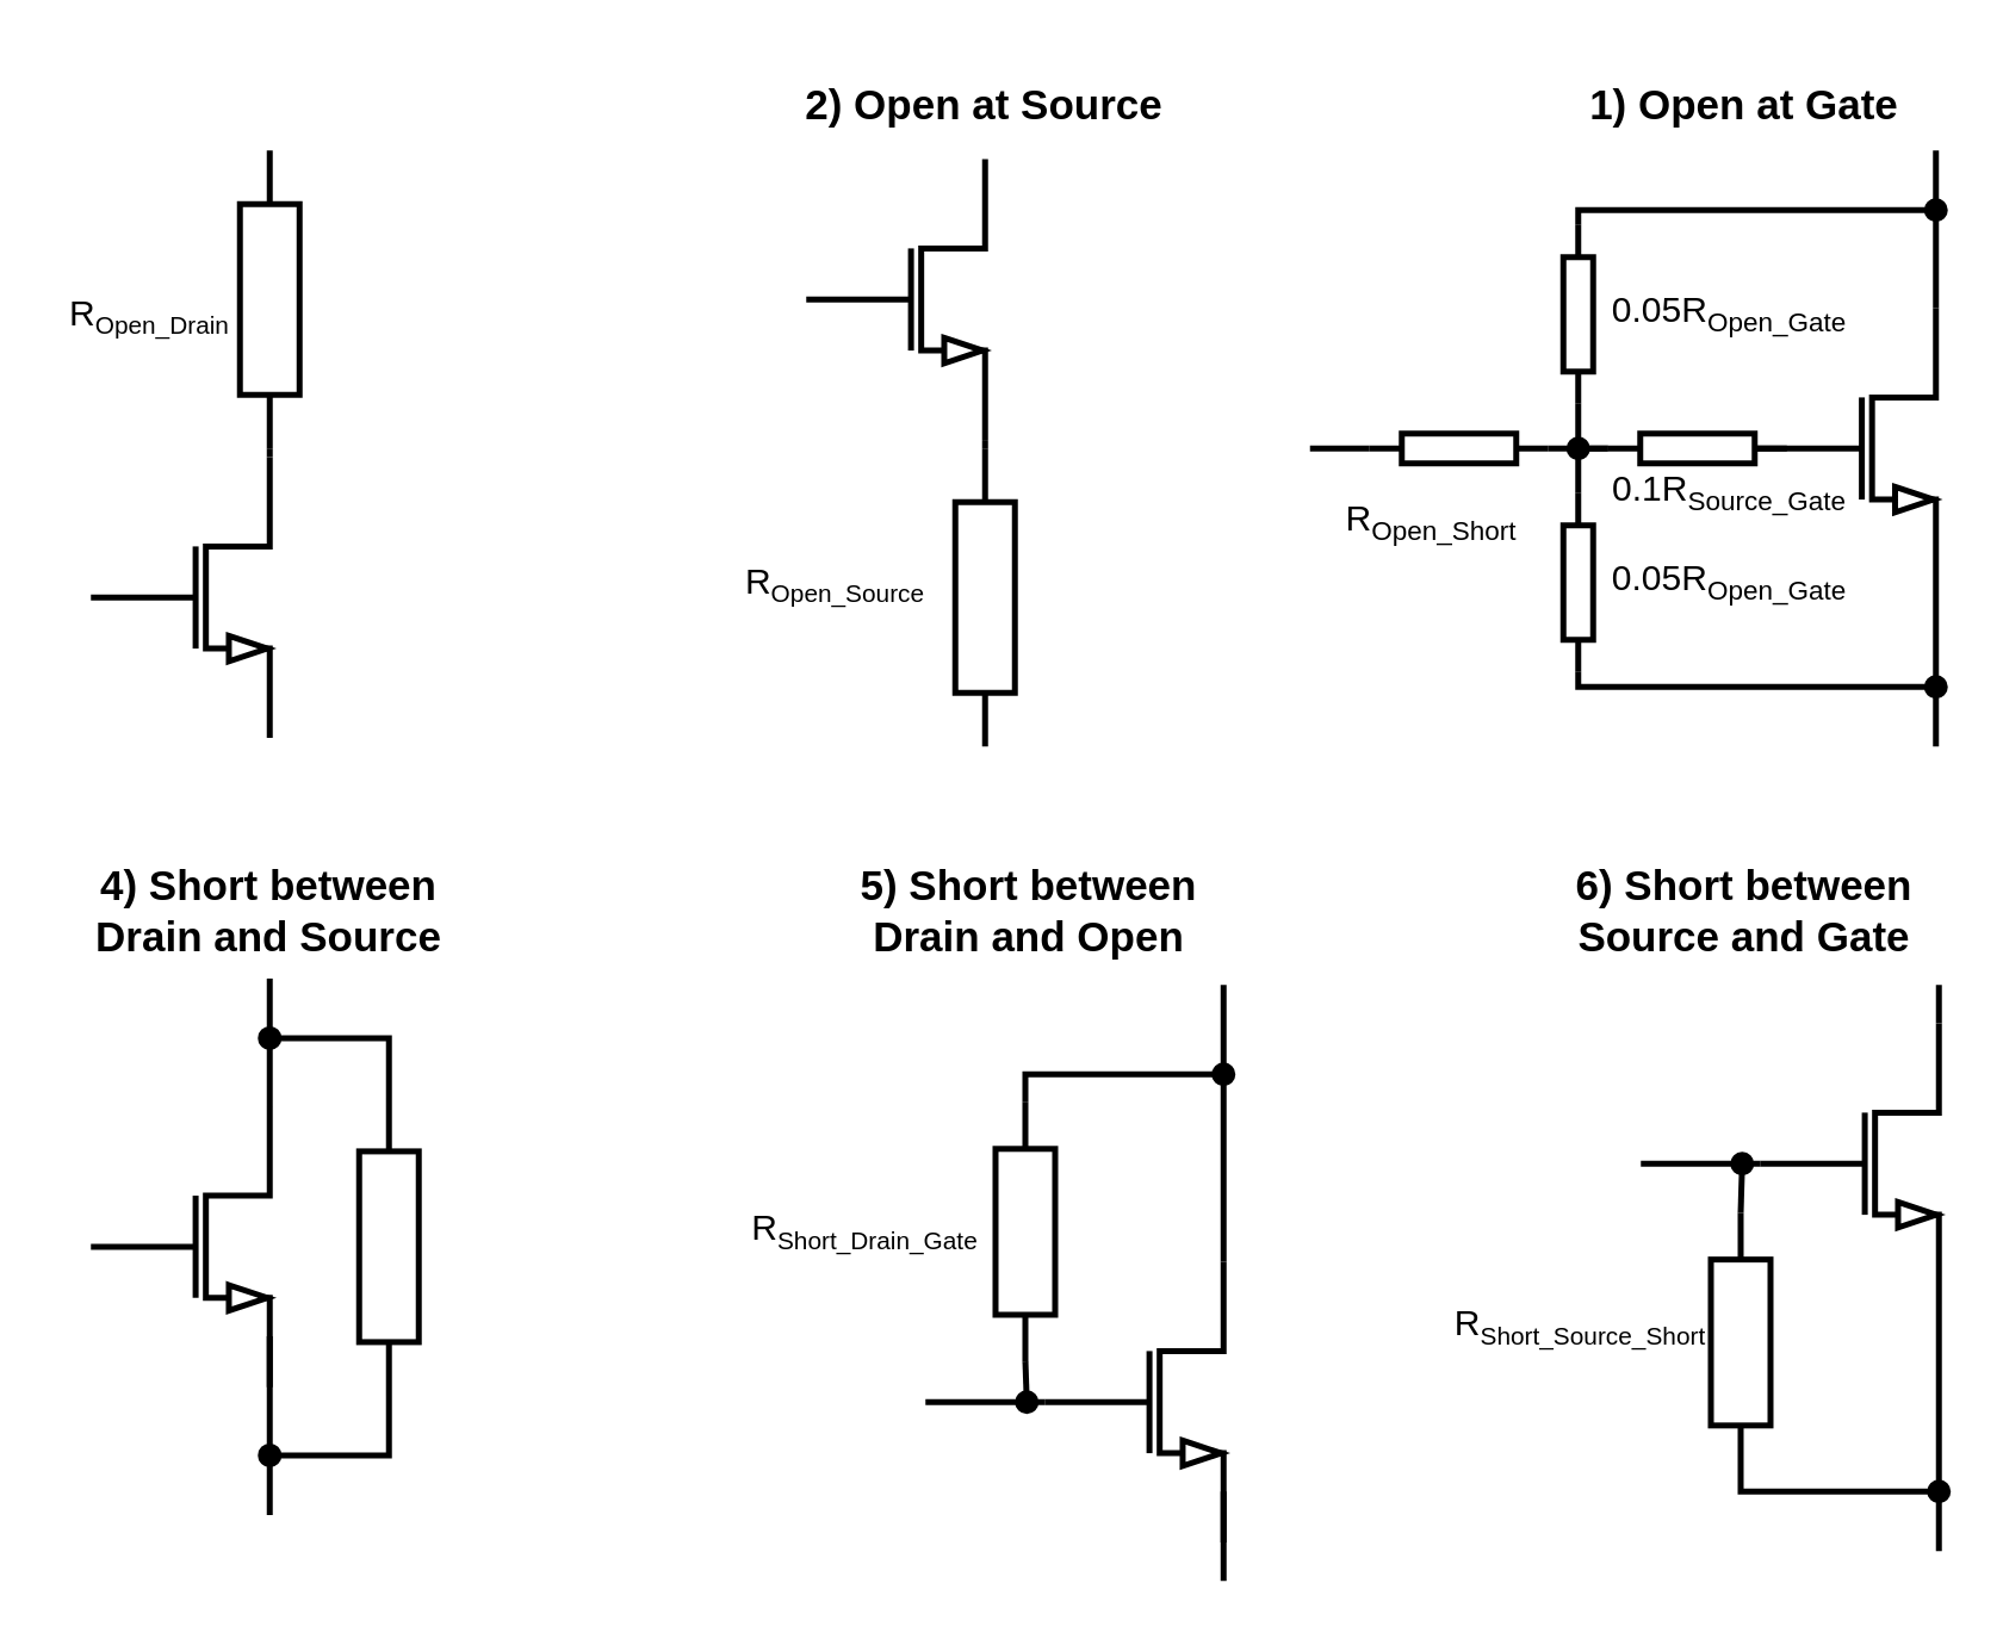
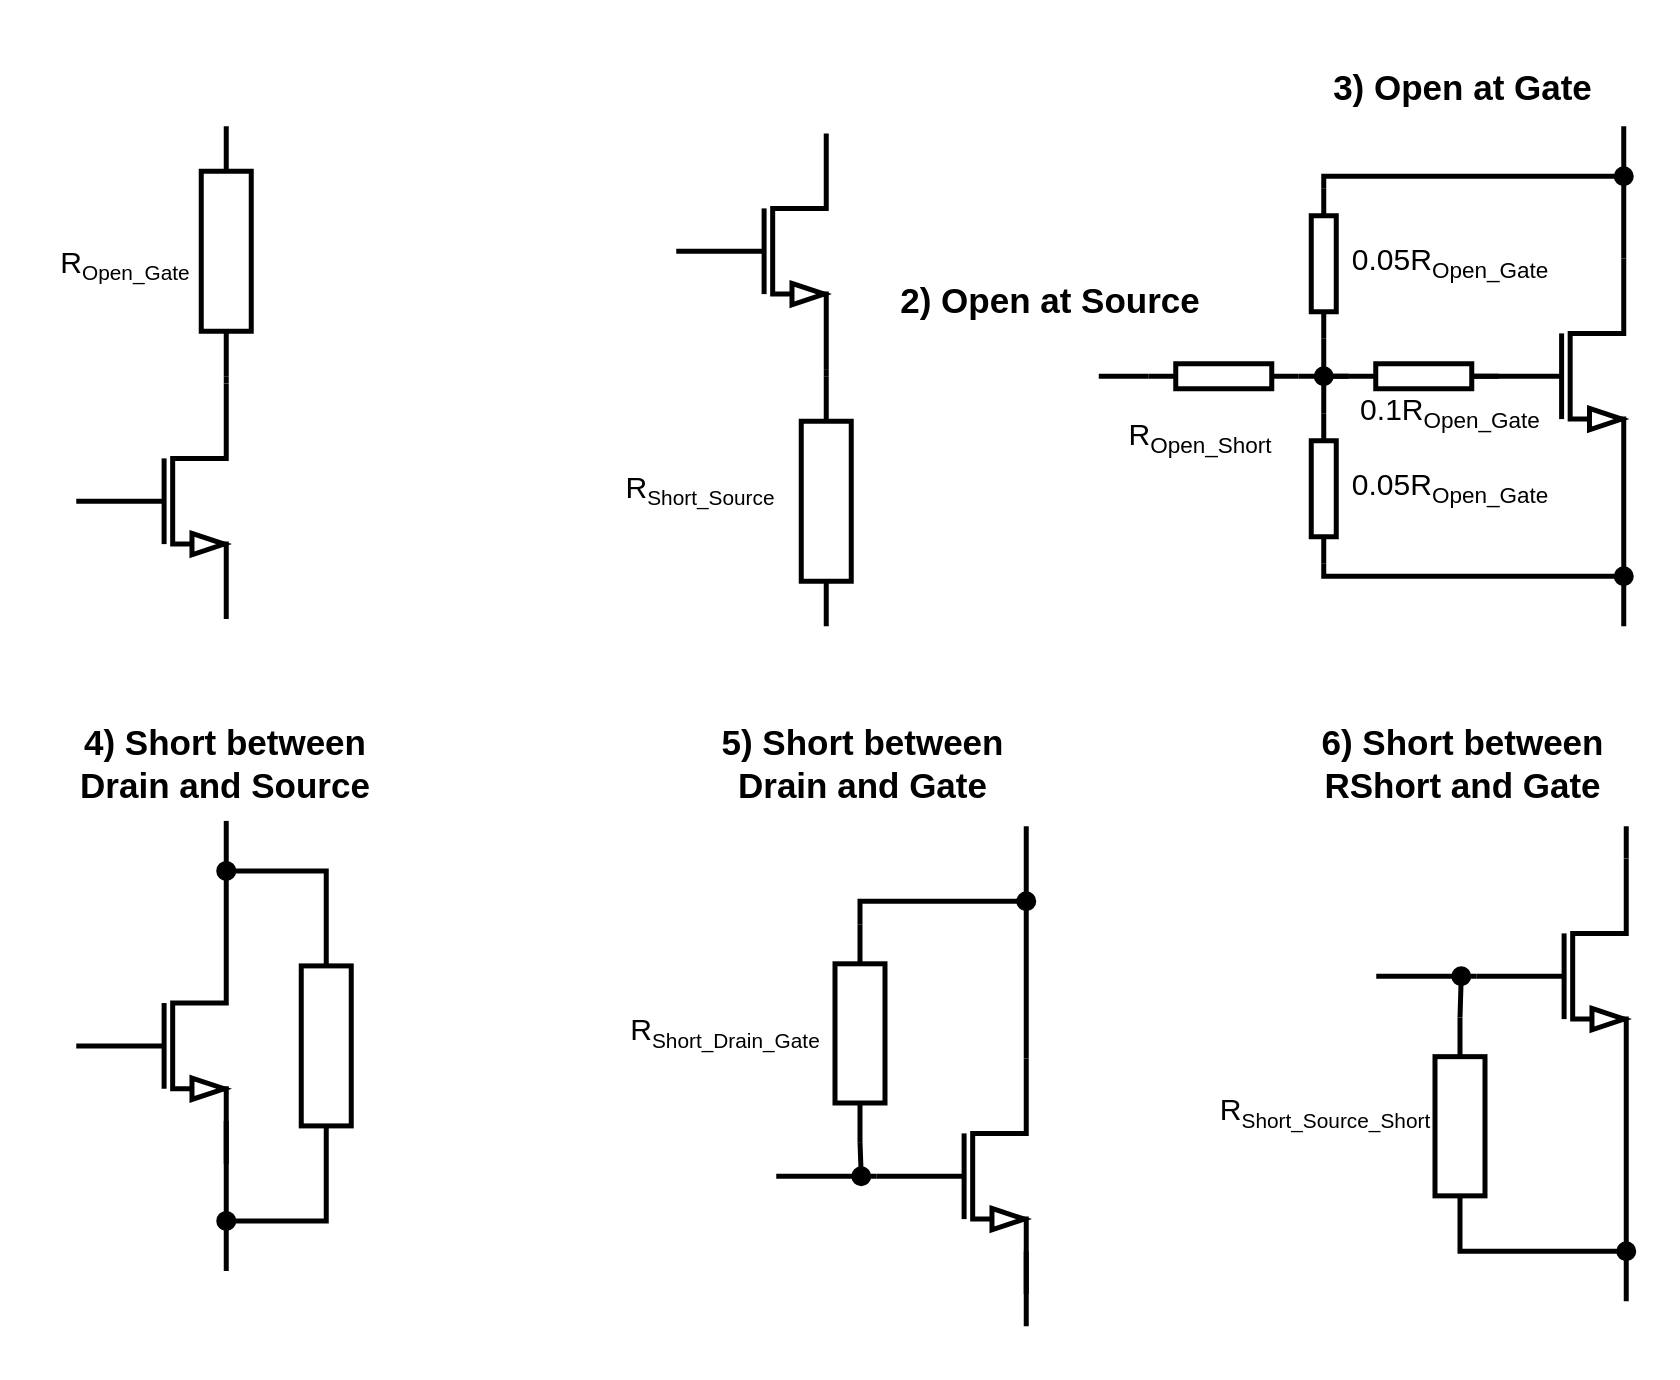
- <mxCell id="46" value="&lt;b&gt;&lt;font style=&quot;font-size: 14px;&quot;&gt;2) Open at Source&lt;/font&gt;&lt;/b&gt;" style="text;html=1;align=center;verticalAlign=middle;whiteSpace=wrap;rounded=0;strokeWidth=2;" vertex="1" parent="1"><mxGeometry x="265" y="20" width="130" height="30" as="geometry" /></mxCell>
+ <mxCell id="46" value="&lt;b&gt;&lt;font style=&quot;font-size: 14px;&quot;&gt;2) Open at Source&lt;/font&gt;&lt;/b&gt;" style="text;html=1;align=center;verticalAlign=middle;whiteSpace=wrap;rounded=0;strokeWidth=2;" vertex="1" parent="1"><mxGeometry x="355" y="105" width="130" height="30" as="geometry" /></mxCell>
- <mxCell id="47" value="&lt;b&gt;&lt;font style=&quot;font-size: 14px;&quot;&gt;1&lt;/font&gt;&lt;/b&gt;&lt;b style=&quot;background-color: transparent; color: light-dark(rgb(0, 0, 0), rgb(255, 255, 255));&quot;&gt;&lt;font style=&quot;font-size: 14px;&quot;&gt;) Open at Gate&lt;/font&gt;&lt;/b&gt;" style="text;html=1;align=center;verticalAlign=middle;whiteSpace=wrap;rounded=0;strokeWidth=2;" vertex="1" parent="1"><mxGeometry x="520" y="20" width="130" height="30" as="geometry" /></mxCell>
+ <mxCell id="47" value="&lt;b&gt;&lt;font style=&quot;font-size: 14px;&quot;&gt;3&lt;/font&gt;&lt;/b&gt;&lt;b style=&quot;background-color: transparent; color: light-dark(rgb(0, 0, 0), rgb(255, 255, 255));&quot;&gt;&lt;font style=&quot;font-size: 14px;&quot;&gt;) Open at Gate&lt;/font&gt;&lt;/b&gt;" style="text;html=1;align=center;verticalAlign=middle;whiteSpace=wrap;rounded=0;strokeWidth=2;" vertex="1" parent="1"><mxGeometry x="520" y="20" width="130" height="30" as="geometry" /></mxCell>
- <mxCell id="5" value="R&lt;span style=&quot;font-size: 10px;&quot;&gt;&lt;sub&gt;Open_Drain&lt;/sub&gt;&lt;/span&gt;" style="text;html=1;align=center;verticalAlign=middle;whiteSpace=wrap;rounded=0;strokeWidth=2;" vertex="1" parent="1"><mxGeometry x="20" y="90" width="60" height="30" as="geometry" /></mxCell>
+ <mxCell id="5" value="R&lt;span style=&quot;font-size: 10px;&quot;&gt;&lt;sub&gt;Open_Gate&lt;/sub&gt;&lt;/span&gt;" style="text;html=1;align=center;verticalAlign=middle;whiteSpace=wrap;rounded=0;strokeWidth=2;" vertex="1" parent="1"><mxGeometry x="20" y="90" width="60" height="30" as="geometry" /></mxCell>
- <mxCell id="52" value="0.1R&lt;sub&gt;&lt;font style=&quot;font-size: 9px;&quot;&gt;Source_Gate&lt;/font&gt;&lt;/sub&gt;" style="text;html=1;align=center;verticalAlign=middle;whiteSpace=wrap;rounded=0;strokeWidth=2;" vertex="1" parent="1"><mxGeometry x="550" y="150" width="60" height="30" as="geometry" /></mxCell>
+ <mxCell id="52" value="0.1R&lt;sub&gt;&lt;font style=&quot;font-size: 9px;&quot;&gt;Open_Gate&lt;/font&gt;&lt;/sub&gt;" style="text;html=1;align=center;verticalAlign=middle;whiteSpace=wrap;rounded=0;strokeWidth=2;" vertex="1" parent="1"><mxGeometry x="550" y="150" width="60" height="30" as="geometry" /></mxCell>
- <mxCell id="8" value="R&lt;span style=&quot;font-size: 10px;&quot;&gt;&lt;sub&gt;Open_Source&lt;/sub&gt;&lt;/span&gt;" style="text;html=1;align=center;verticalAlign=middle;whiteSpace=wrap;rounded=0;strokeWidth=2;" vertex="1" parent="1"><mxGeometry x="250" y="180" width="60" height="30" as="geometry" /></mxCell>
+ <mxCell id="8" value="R&lt;span style=&quot;font-size: 10px;&quot;&gt;&lt;sub&gt;Short_Source&lt;/sub&gt;&lt;/span&gt;" style="text;html=1;align=center;verticalAlign=middle;whiteSpace=wrap;rounded=0;strokeWidth=2;" vertex="1" parent="1"><mxGeometry x="250" y="180" width="60" height="30" as="geometry" /></mxCell>
- <mxCell id="49" value="&lt;b&gt;&lt;font style=&quot;font-size: 14px;&quot;&gt;5) Short between Drain and Open&lt;/font&gt;&lt;/b&gt;" style="text;html=1;align=center;verticalAlign=middle;whiteSpace=wrap;rounded=0;strokeWidth=2;" vertex="1" parent="1"><mxGeometry x="280" y="290" width="130" height="30" as="geometry" /></mxCell>
+ <mxCell id="49" value="&lt;b&gt;&lt;font style=&quot;font-size: 14px;&quot;&gt;5) Short between Drain and Gate&lt;/font&gt;&lt;/b&gt;" style="text;html=1;align=center;verticalAlign=middle;whiteSpace=wrap;rounded=0;strokeWidth=2;" vertex="1" parent="1"><mxGeometry x="280" y="290" width="130" height="30" as="geometry" /></mxCell>
- <mxCell id="50" value="&lt;b&gt;&lt;font style=&quot;font-size: 14px;&quot;&gt;6) Short between Source and Gate&lt;/font&gt;&lt;/b&gt;" style="text;html=1;align=center;verticalAlign=middle;whiteSpace=wrap;rounded=0;strokeWidth=2;" vertex="1" parent="1"><mxGeometry x="520" y="290" width="130" height="30" as="geometry" /></mxCell>
+ <mxCell id="50" value="&lt;b&gt;&lt;font style=&quot;font-size: 14px;&quot;&gt;6) Short between RShort and Gate&lt;/font&gt;&lt;/b&gt;" style="text;html=1;align=center;verticalAlign=middle;whiteSpace=wrap;rounded=0;strokeWidth=2;" vertex="1" parent="1"><mxGeometry x="520" y="290" width="130" height="30" as="geometry" /></mxCell>
